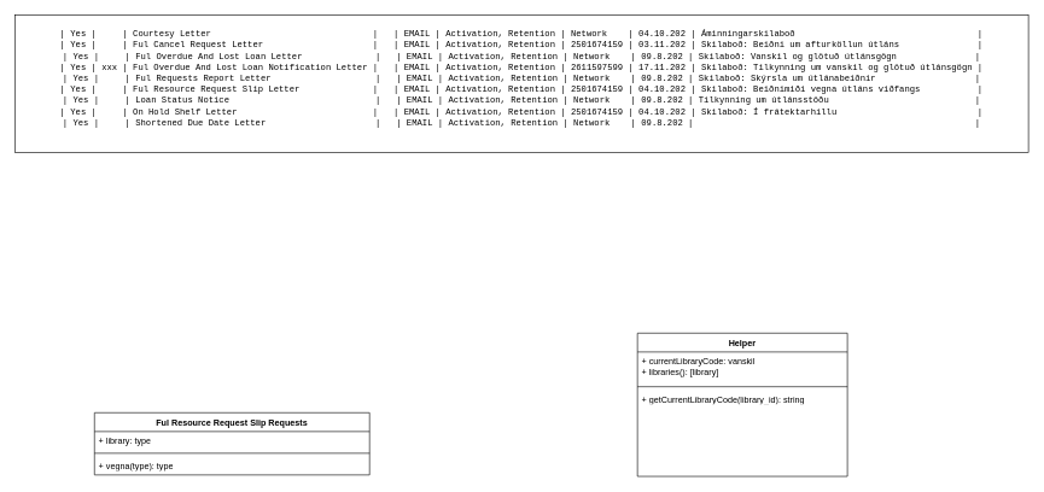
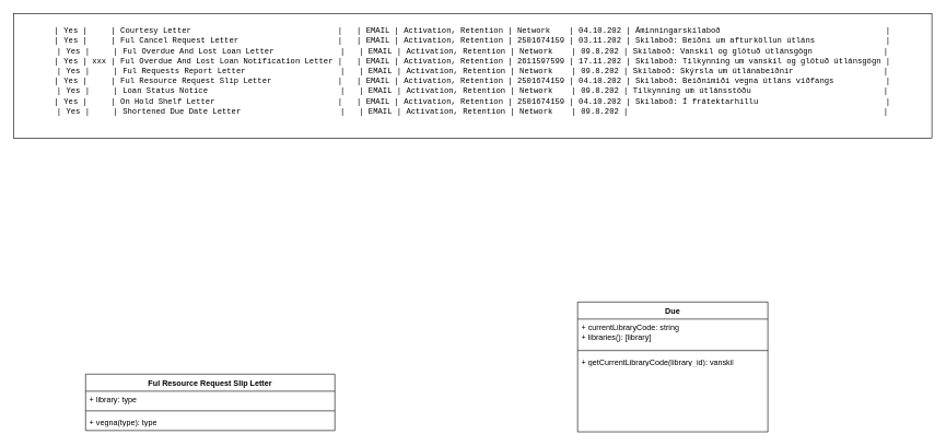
- <mxCell id="7" value="Helper" style="swimlane;fontStyle=1;align=center;verticalAlign=top;childLayout=stackLayout;horizontal=1;startSize=26;horizontalStack=0;resizeParent=1;resizeParentMax=0;resizeLast=0;collapsible=1;marginBottom=0;whiteSpace=wrap;html=1;" vertex="1" parent="1"><mxGeometry x="880" y="460" width="290" height="198" as="geometry" /></mxCell>
+ <mxCell id="7" value="Due" style="swimlane;fontStyle=1;align=center;verticalAlign=top;childLayout=stackLayout;horizontal=1;startSize=26;horizontalStack=0;resizeParent=1;resizeParentMax=0;resizeLast=0;collapsible=1;marginBottom=0;whiteSpace=wrap;html=1;" vertex="1" parent="1"><mxGeometry x="880" y="460" width="290" height="198" as="geometry" /></mxCell>
- <mxCell id="8" value="+ currentLibraryCode: vanskil&lt;br&gt;+ libraries(): [library]" style="text;strokeColor=none;fillColor=none;align=left;verticalAlign=top;spacingLeft=4;spacingRight=4;overflow=hidden;rotatable=0;points=[[0,0.5],[1,0.5]];portConstraint=eastwest;whiteSpace=wrap;html=1;" vertex="1" parent="7"><mxGeometry y="26" width="290" height="44" as="geometry" /></mxCell>
+ <mxCell id="8" value="+ currentLibraryCode: string&lt;br&gt;+ libraries(): [library]" style="text;strokeColor=none;fillColor=none;align=left;verticalAlign=top;spacingLeft=4;spacingRight=4;overflow=hidden;rotatable=0;points=[[0,0.5],[1,0.5]];portConstraint=eastwest;whiteSpace=wrap;html=1;" vertex="1" parent="7"><mxGeometry y="26" width="290" height="44" as="geometry" /></mxCell>
- <mxCell id="10" value="+ getCurrentLibraryCode(library_id): string&lt;br&gt;" style="text;strokeColor=none;fillColor=none;align=left;verticalAlign=top;spacingLeft=4;spacingRight=4;overflow=hidden;rotatable=0;points=[[0,0.5],[1,0.5]];portConstraint=eastwest;whiteSpace=wrap;html=1;" vertex="1" parent="7"><mxGeometry y="78" width="290" height="120" as="geometry" /></mxCell>
+ <mxCell id="10" value="+ getCurrentLibraryCode(library_id): vanskil&lt;br&gt;" style="text;strokeColor=none;fillColor=none;align=left;verticalAlign=top;spacingLeft=4;spacingRight=4;overflow=hidden;rotatable=0;points=[[0,0.5],[1,0.5]];portConstraint=eastwest;whiteSpace=wrap;html=1;" vertex="1" parent="7"><mxGeometry y="78" width="290" height="120" as="geometry" /></mxCell>
- <mxCell id="3" value="Ful Resource Request Slip Requests" style="swimlane;fontStyle=1;align=center;verticalAlign=top;childLayout=stackLayout;horizontal=1;startSize=26;horizontalStack=0;resizeParent=1;resizeParentMax=0;resizeLast=0;collapsible=1;marginBottom=0;whiteSpace=wrap;html=1;" vertex="1" parent="1"><mxGeometry x="130" y="570" width="380" height="86" as="geometry" /></mxCell>
+ <mxCell id="3" value="Ful Resource Request Slip Letter" style="swimlane;fontStyle=1;align=center;verticalAlign=top;childLayout=stackLayout;horizontal=1;startSize=26;horizontalStack=0;resizeParent=1;resizeParentMax=0;resizeLast=0;collapsible=1;marginBottom=0;whiteSpace=wrap;html=1;" vertex="1" parent="1"><mxGeometry x="130" y="570" width="380" height="86" as="geometry" /></mxCell>
